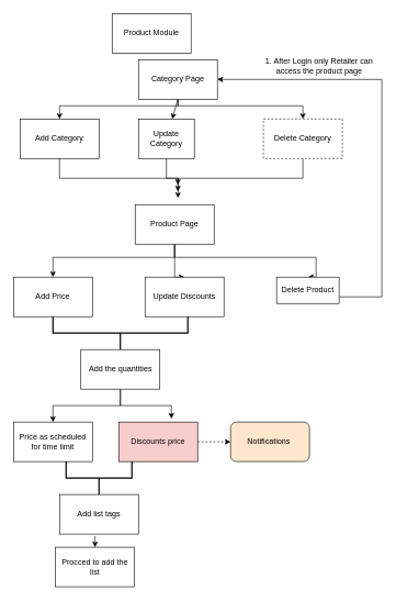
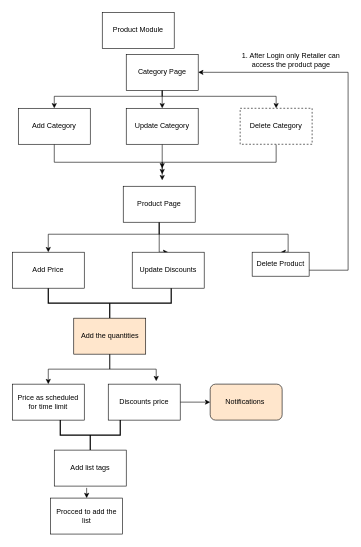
- <mxCell id="8" value="Update Category" style="rounded=0;whiteSpace=wrap;html=1;" vertex="1" parent="1"><mxGeometry x="210" y="180" width="85" height="60" as="geometry" /></mxCell>
+ <mxCell id="8" value="Update Category" style="rounded=0;whiteSpace=wrap;html=1;" vertex="1" parent="1"><mxGeometry x="210" y="180" width="120" height="60" as="geometry" /></mxCell>
- <mxCell id="25" value="Add the quantities" style="rounded=0;whiteSpace=wrap;html=1;" vertex="1" parent="1"><mxGeometry x="122.5" y="530" width="120" height="60" as="geometry" /></mxCell>
+ <mxCell id="25" value="Add the quantities" style="rounded=0;whiteSpace=wrap;html=1;fillColor=#ffe6cc;" vertex="1" parent="1"><mxGeometry x="122.5" y="530" width="120" height="60" as="geometry" /></mxCell>
- <mxCell id="28" value="Discounts price" style="rounded=0;whiteSpace=wrap;html=1;fillColor=#f8cecc;" vertex="1" parent="1"><mxGeometry x="180" y="640" width="120" height="60" as="geometry" /></mxCell>
+ <mxCell id="28" value="Discounts price" style="rounded=0;whiteSpace=wrap;html=1;" vertex="1" parent="1"><mxGeometry x="180" y="640" width="120" height="60" as="geometry" /></mxCell>
- <mxCell id="27" style="edgeStyle=orthogonalEdgeStyle;rounded=0;orthogonalLoop=1;jettySize=auto;html=1;entryX=0;entryY=0.5;entryDx=0;entryDy=0;dashed=1;" edge="1" parent="1" source="28" target="30"><mxGeometry relative="1" as="geometry" /></mxCell>
+ <mxCell id="27" style="edgeStyle=orthogonalEdgeStyle;rounded=0;orthogonalLoop=1;jettySize=auto;html=1;entryX=0;entryY=0.5;entryDx=0;entryDy=0;" edge="1" parent="1" source="28" target="30"><mxGeometry relative="1" as="geometry" /></mxCell>
